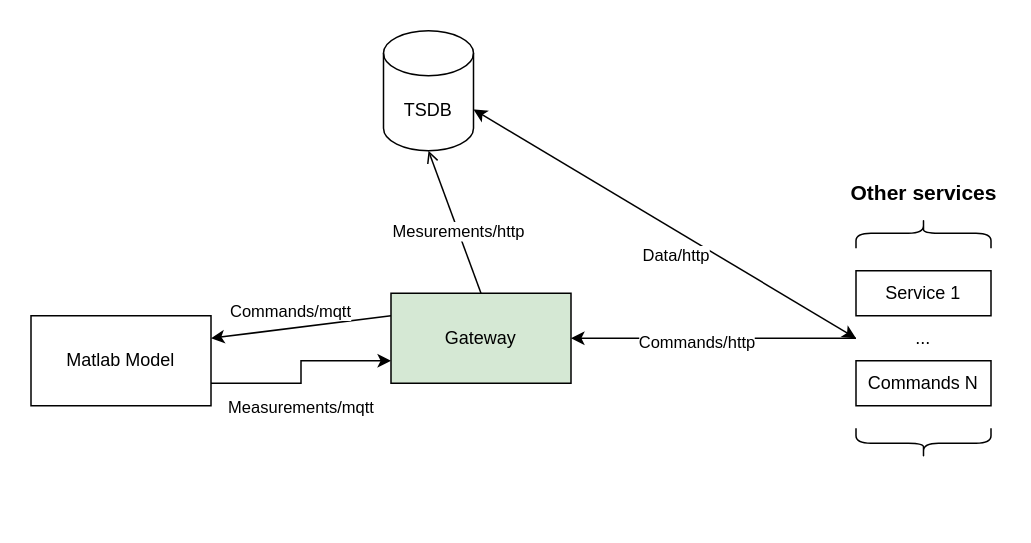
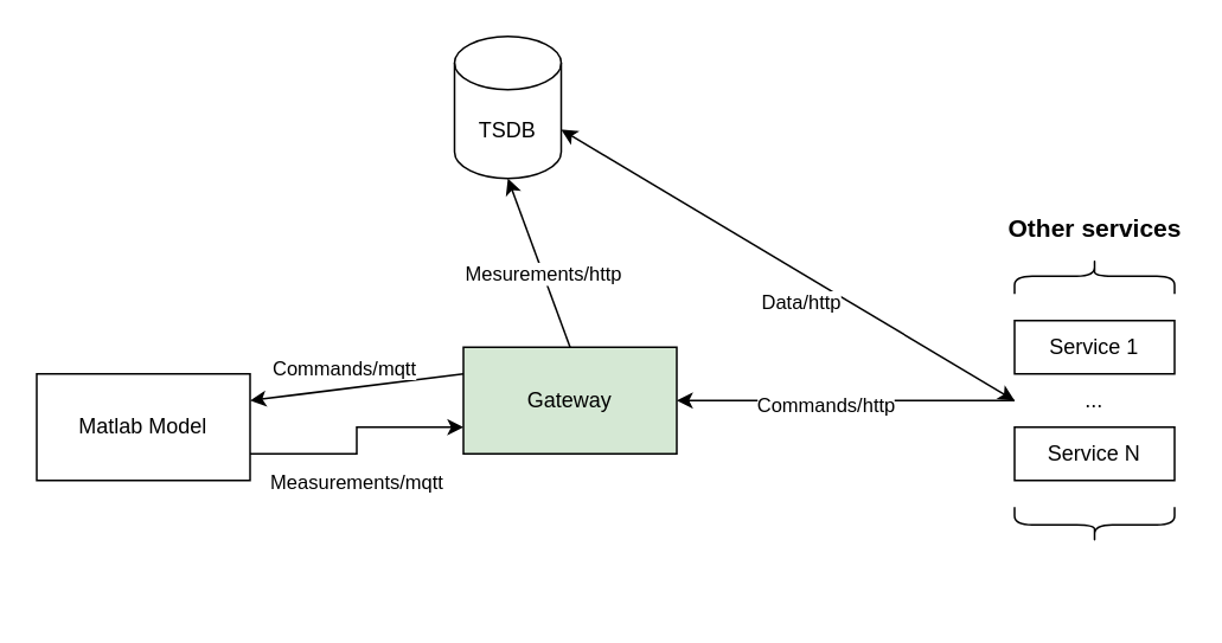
- <mxCell id="7" value="" style="endArrow=open;html=1;rounded=0;entryX=0.5;entryY=1;entryDx=0;entryDy=0;entryPerimeter=0;exitX=0.5;exitY=0;exitDx=0;exitDy=0;" edge="1" parent="1" source="6" target="2"><mxGeometry width="50" height="50" relative="1" as="geometry"><mxPoint x="420" y="225" as="sourcePoint" /><mxPoint x="470" y="175" as="targetPoint" /></mxGeometry></mxCell>
+ <mxCell id="7" value="" style="endArrow=classic;html=1;rounded=0;entryX=0.5;entryY=1;entryDx=0;entryDy=0;entryPerimeter=0;exitX=0.5;exitY=0;exitDx=0;exitDy=0;" edge="1" parent="1" source="6" target="2"><mxGeometry width="50" height="50" relative="1" as="geometry"><mxPoint x="420" y="225" as="sourcePoint" /><mxPoint x="470" y="175" as="targetPoint" /></mxGeometry></mxCell>
- <mxCell id="20" value="Commands N" style="rounded=0;whiteSpace=wrap;html=1;" vertex="1" parent="1"><mxGeometry x="570" y="240" width="90" height="30" as="geometry" /></mxCell>
+ <mxCell id="20" value="Service N" style="rounded=0;whiteSpace=wrap;html=1;" vertex="1" parent="1"><mxGeometry x="570" y="240" width="90" height="30" as="geometry" /></mxCell>
